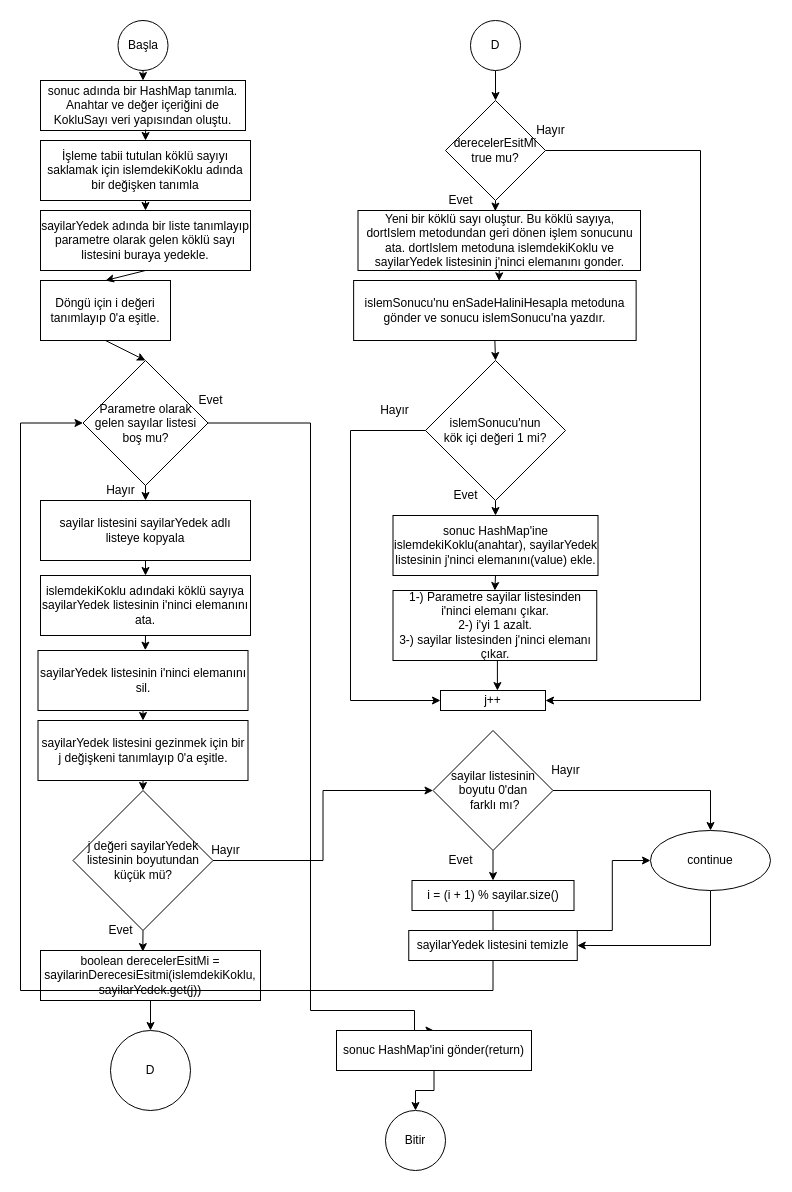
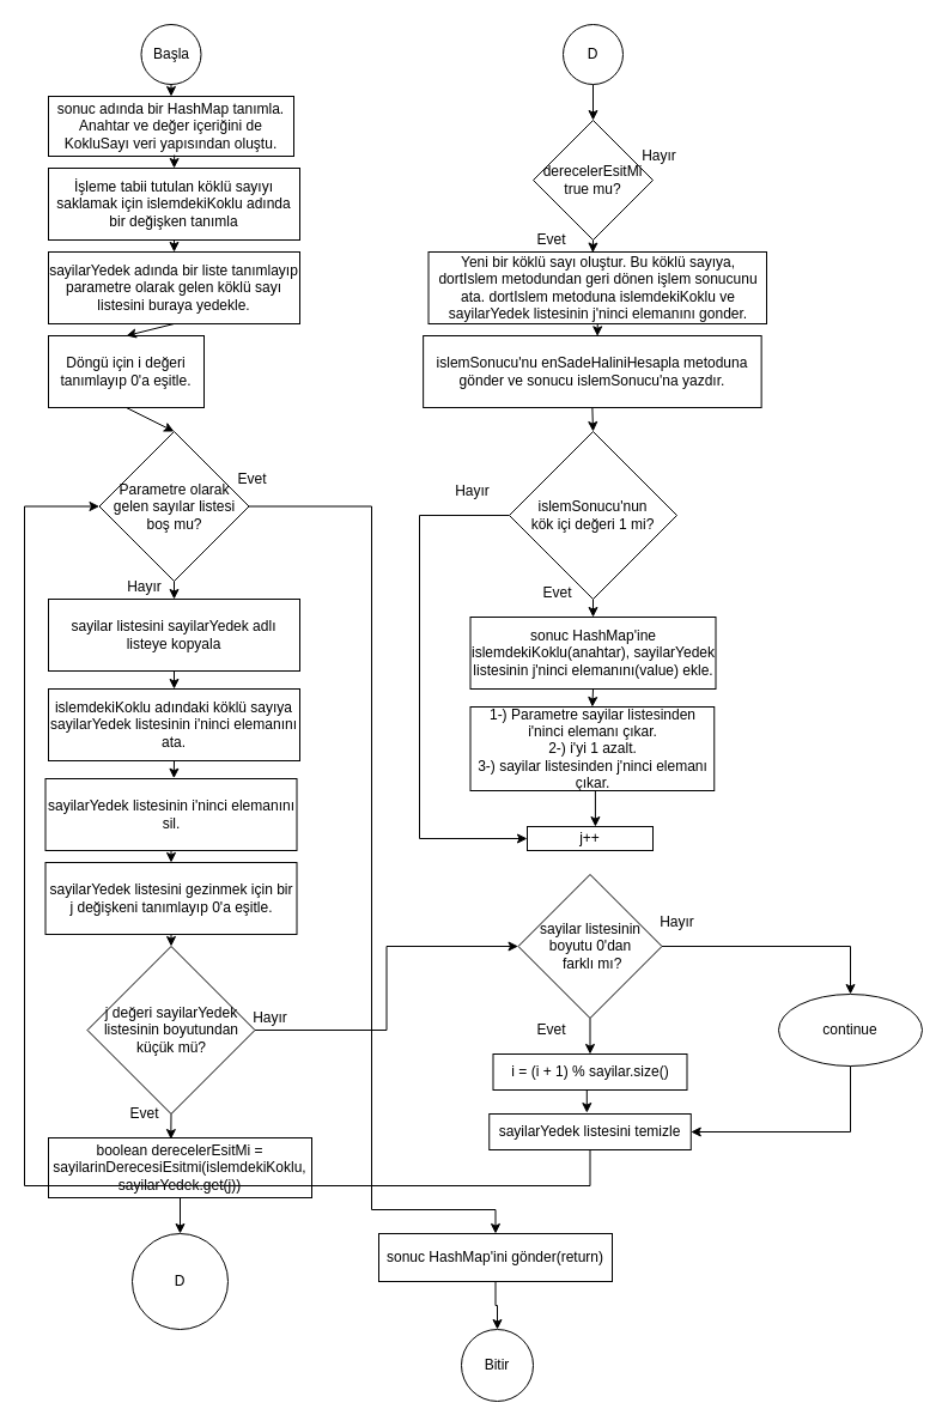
- <mxCell id="33" style="edgeStyle=orthogonalEdgeStyle;rounded=0;orthogonalLoop=1;jettySize=auto;html=1;exitX=1;exitY=0.5;exitDx=0;exitDy=0;entryX=1;entryY=0.5;entryDx=0;entryDy=0;" edge="1" parent="1" source="35" target="50"><mxGeometry relative="1" as="geometry"><Array as="points"><mxPoint x="700" y="150" /><mxPoint x="700" y="700" /></Array></mxGeometry></mxCell>
- <mxCell id="56" style="edgeStyle=orthogonalEdgeStyle;rounded=0;orthogonalLoop=1;jettySize=auto;html=1;exitX=0.5;exitY=1;exitDx=0;exitDy=0;" edge="1" parent="1" source="57" target="59"><mxGeometry relative="1" as="geometry" /></mxCell>
+ <mxCell id="56" style="edgeStyle=orthogonalEdgeStyle;rounded=0;orthogonalLoop=1;jettySize=auto;html=1;exitX=0.5;exitY=1;exitDx=0;exitDy=0;entryX=0.484;entryY=-0.03;entryDx=0;entryDy=0;entryPerimeter=0;" edge="1" parent="1" source="57" target="61"><mxGeometry relative="1" as="geometry" /></mxCell>
- <mxCell id="63" value="sonuc HashMap'ini gönder(return)" style="rounded=0;whiteSpace=wrap;html=1;" vertex="1" parent="1"><mxGeometry x="336" y="1030" width="195" height="40" as="geometry" /></mxCell>
+ <mxCell id="63" value="sonuc HashMap'ini gönder(return)" style="rounded=0;whiteSpace=wrap;html=1;" vertex="1" parent="1"><mxGeometry x="316" y="1030" width="195" height="40" as="geometry" /></mxCell>
